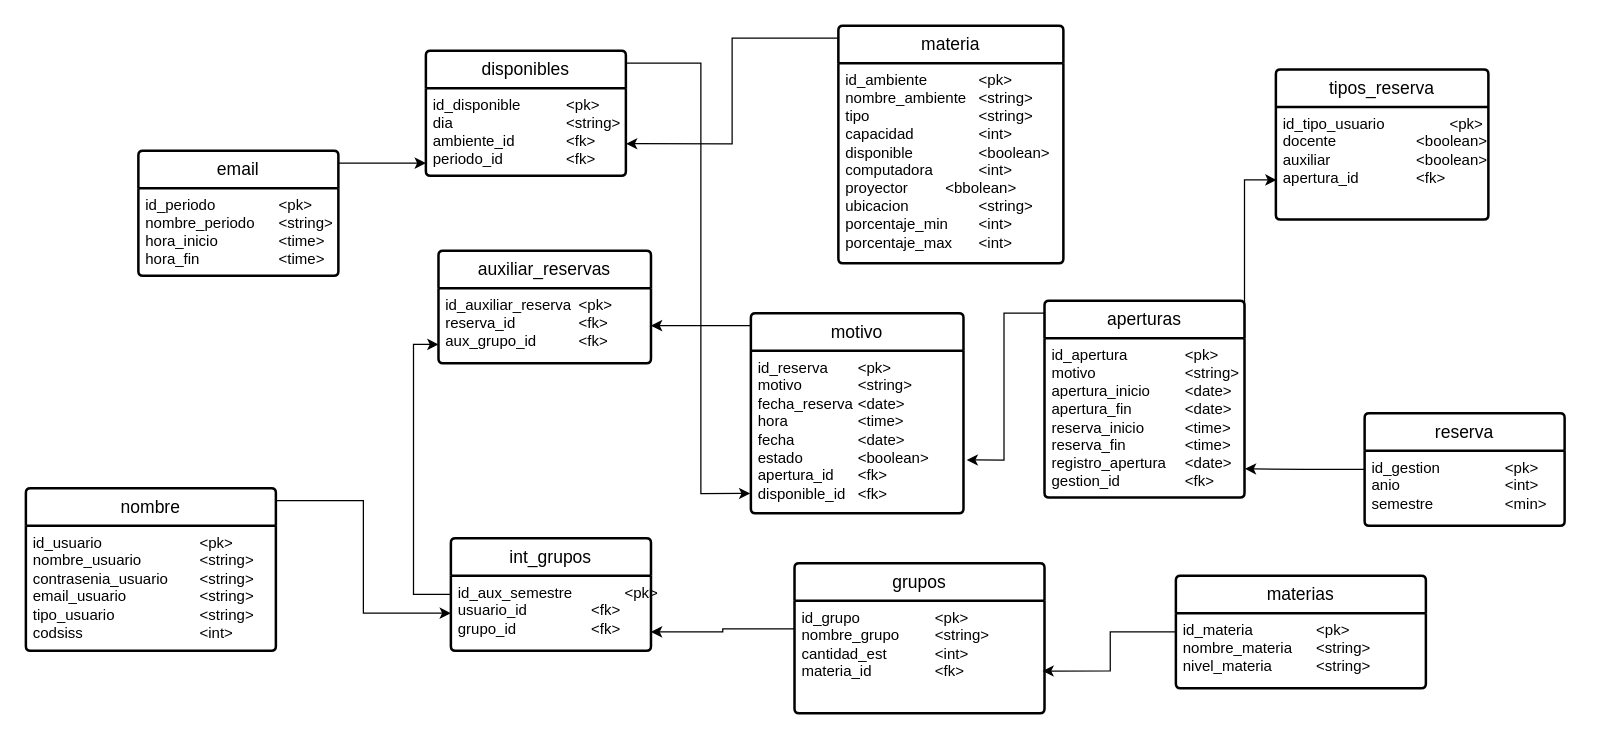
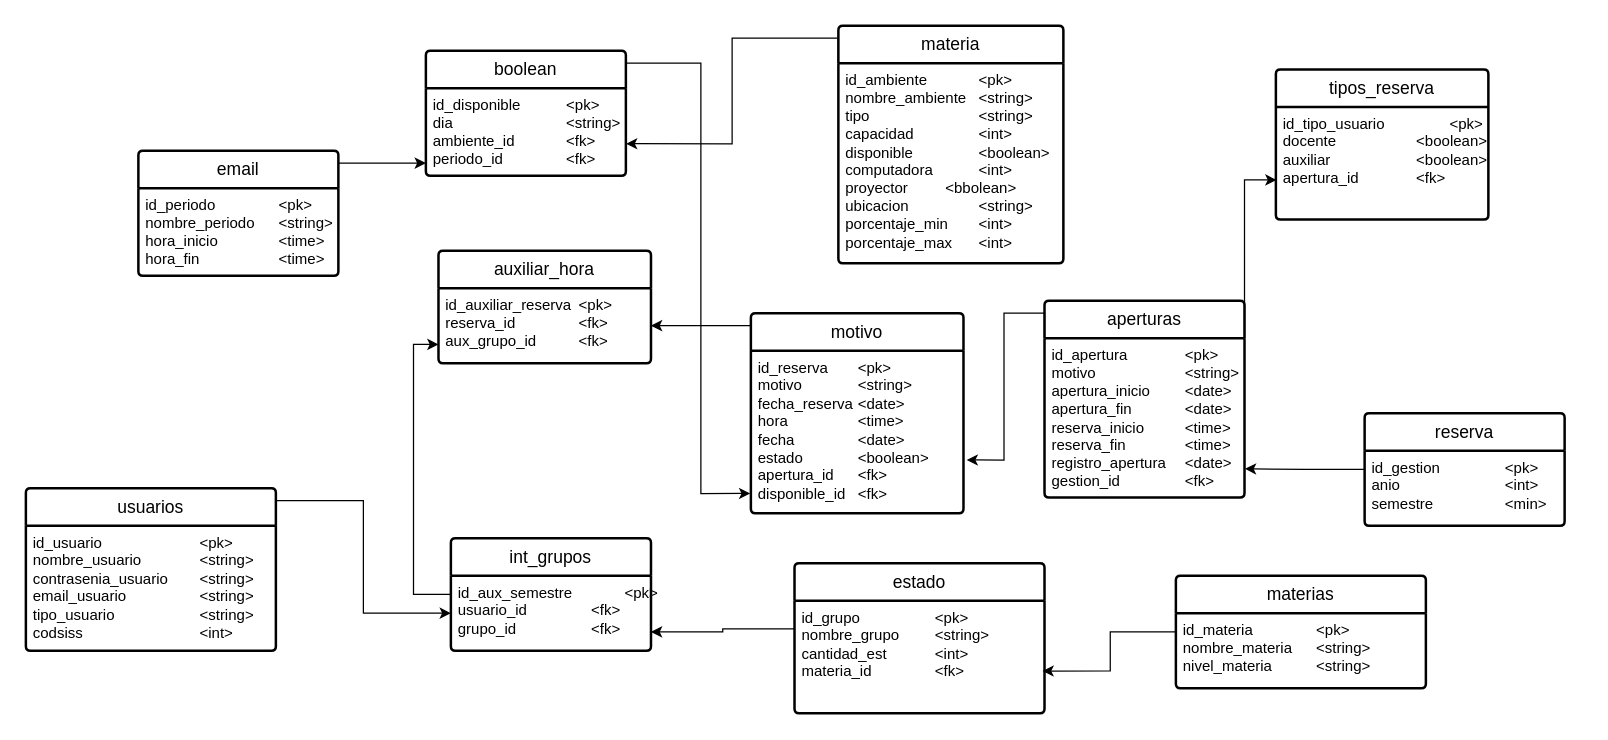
- <mxCell id="4" value="disponibles" style="swimlane;childLayout=stackLayout;horizontal=1;startSize=30;horizontalStack=0;rounded=1;fontSize=14;fontStyle=0;strokeWidth=2;resizeParent=0;resizeLast=1;shadow=0;dashed=0;align=center;arcSize=4;whiteSpace=wrap;html=1;" vertex="1" parent="1"><mxGeometry x="340" y="40" width="160" height="100" as="geometry" /></mxCell>
+ <mxCell id="4" value="boolean" style="swimlane;childLayout=stackLayout;horizontal=1;startSize=30;horizontalStack=0;rounded=1;fontSize=14;fontStyle=0;strokeWidth=2;resizeParent=0;resizeLast=1;shadow=0;dashed=0;align=center;arcSize=4;whiteSpace=wrap;html=1;" vertex="1" parent="1"><mxGeometry x="340" y="40" width="160" height="100" as="geometry" /></mxCell>
- <mxCell id="23" value="auxiliar_reservas" style="swimlane;childLayout=stackLayout;horizontal=1;startSize=30;horizontalStack=0;rounded=1;fontSize=14;fontStyle=0;strokeWidth=2;resizeParent=0;resizeLast=1;shadow=0;dashed=0;align=center;arcSize=4;whiteSpace=wrap;html=1;" vertex="1" parent="1"><mxGeometry x="350.09" y="200" width="170" height="90" as="geometry" /></mxCell>
+ <mxCell id="23" value="auxiliar_hora" style="swimlane;childLayout=stackLayout;horizontal=1;startSize=30;horizontalStack=0;rounded=1;fontSize=14;fontStyle=0;strokeWidth=2;resizeParent=0;resizeLast=1;shadow=0;dashed=0;align=center;arcSize=4;whiteSpace=wrap;html=1;" vertex="1" parent="1"><mxGeometry x="350.09" y="200" width="170" height="90" as="geometry" /></mxCell>
- <mxCell id="34" value="nombre" style="swimlane;childLayout=stackLayout;horizontal=1;startSize=30;horizontalStack=0;rounded=1;fontSize=14;fontStyle=0;strokeWidth=2;resizeParent=0;resizeLast=1;shadow=0;dashed=0;align=center;arcSize=4;whiteSpace=wrap;html=1;" vertex="1" parent="1"><mxGeometry x="20" y="390" width="200" height="130" as="geometry" /></mxCell>
+ <mxCell id="34" value="usuarios" style="swimlane;childLayout=stackLayout;horizontal=1;startSize=30;horizontalStack=0;rounded=1;fontSize=14;fontStyle=0;strokeWidth=2;resizeParent=0;resizeLast=1;shadow=0;dashed=0;align=center;arcSize=4;whiteSpace=wrap;html=1;" vertex="1" parent="1"><mxGeometry x="20" y="390" width="200" height="130" as="geometry" /></mxCell>
- <mxCell id="12" value="grupos" style="swimlane;childLayout=stackLayout;horizontal=1;startSize=30;horizontalStack=0;rounded=1;fontSize=14;fontStyle=0;strokeWidth=2;resizeParent=0;resizeLast=1;shadow=0;dashed=0;align=center;arcSize=4;whiteSpace=wrap;html=1;" vertex="1" parent="1"><mxGeometry x="634.91" y="450" width="200" height="120" as="geometry" /></mxCell>
+ <mxCell id="12" value="estado" style="swimlane;childLayout=stackLayout;horizontal=1;startSize=30;horizontalStack=0;rounded=1;fontSize=14;fontStyle=0;strokeWidth=2;resizeParent=0;resizeLast=1;shadow=0;dashed=0;align=center;arcSize=4;whiteSpace=wrap;html=1;" vertex="1" parent="1"><mxGeometry x="634.91" y="450" width="200" height="120" as="geometry" /></mxCell>
